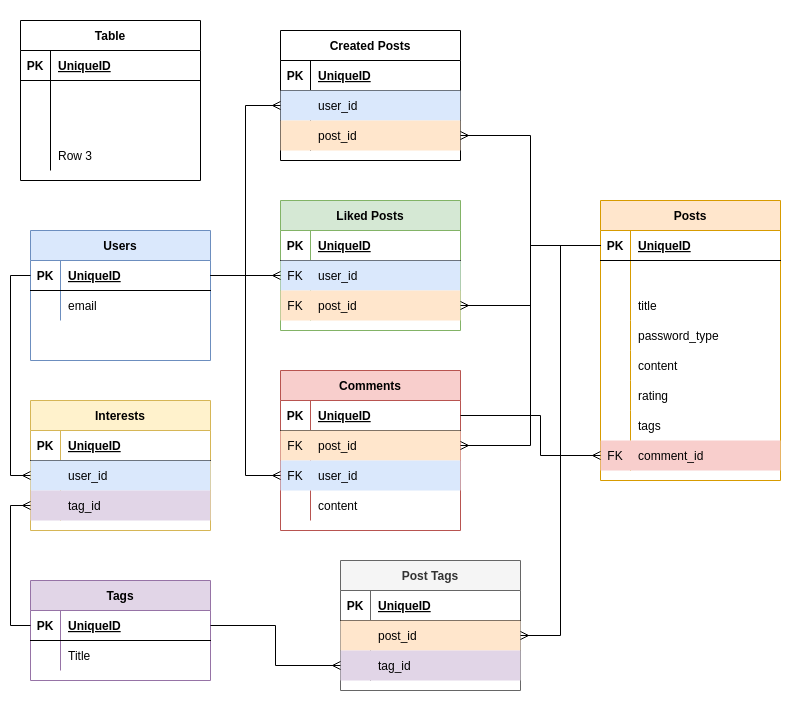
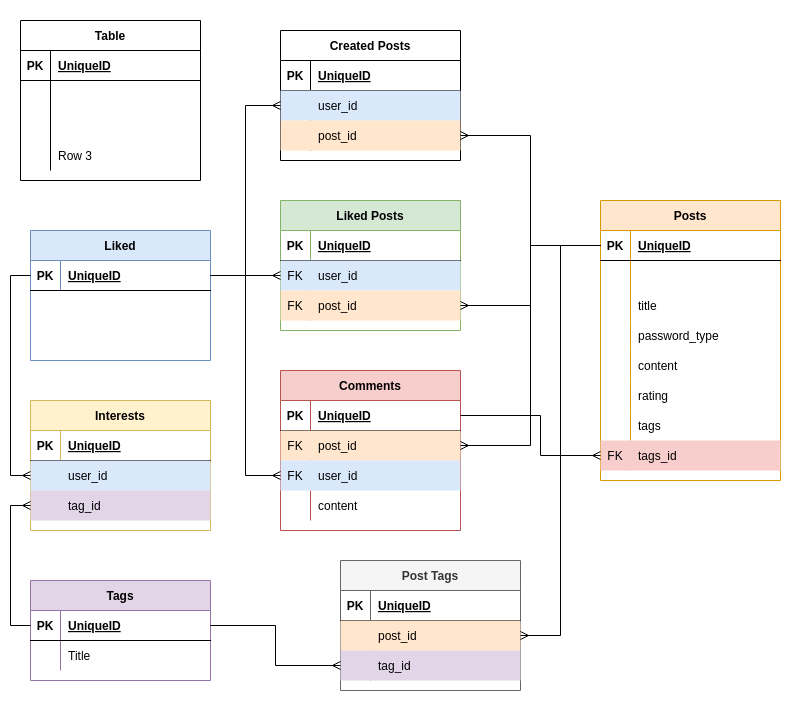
- <mxCell id="2" value="Users" style="shape=table;startSize=30;container=1;collapsible=1;childLayout=tableLayout;fixedRows=1;rowLines=0;fontStyle=1;align=center;resizeLast=1;fillColor=#dae8fc;strokeColor=#6c8ebf;" vertex="1" parent="1"><mxGeometry x="30" y="230" width="180" height="130" as="geometry" /></mxCell>
+ <mxCell id="2" value="Liked" style="shape=table;startSize=30;container=1;collapsible=1;childLayout=tableLayout;fixedRows=1;rowLines=0;fontStyle=1;align=center;resizeLast=1;fillColor=#dae8fc;strokeColor=#6c8ebf;" vertex="1" parent="1"><mxGeometry x="30" y="230" width="180" height="130" as="geometry" /></mxCell>
- <mxCell id="8" value="email" style="shape=partialRectangle;connectable=0;fillColor=none;top=0;left=0;bottom=0;right=0;align=left;spacingLeft=6;overflow=hidden;" vertex="1" parent="6"><mxGeometry x="30" width="150" height="30" as="geometry"><mxRectangle width="150" height="30" as="alternateBounds" /></mxGeometry></mxCell>
- <mxCell id="34" value="comment_id" style="shape=partialRectangle;connectable=0;fillColor=none;top=0;left=0;bottom=0;right=0;align=left;spacingLeft=6;overflow=hidden;" vertex="1" parent="32"><mxGeometry x="30" width="150" height="30" as="geometry"><mxRectangle width="150" height="30" as="alternateBounds" /></mxGeometry></mxCell>
+ <mxCell id="34" value="tags_id" style="shape=partialRectangle;connectable=0;fillColor=none;top=0;left=0;bottom=0;right=0;align=left;spacingLeft=6;overflow=hidden;" vertex="1" parent="32"><mxGeometry x="30" width="150" height="30" as="geometry"><mxRectangle width="150" height="30" as="alternateBounds" /></mxGeometry></mxCell>
